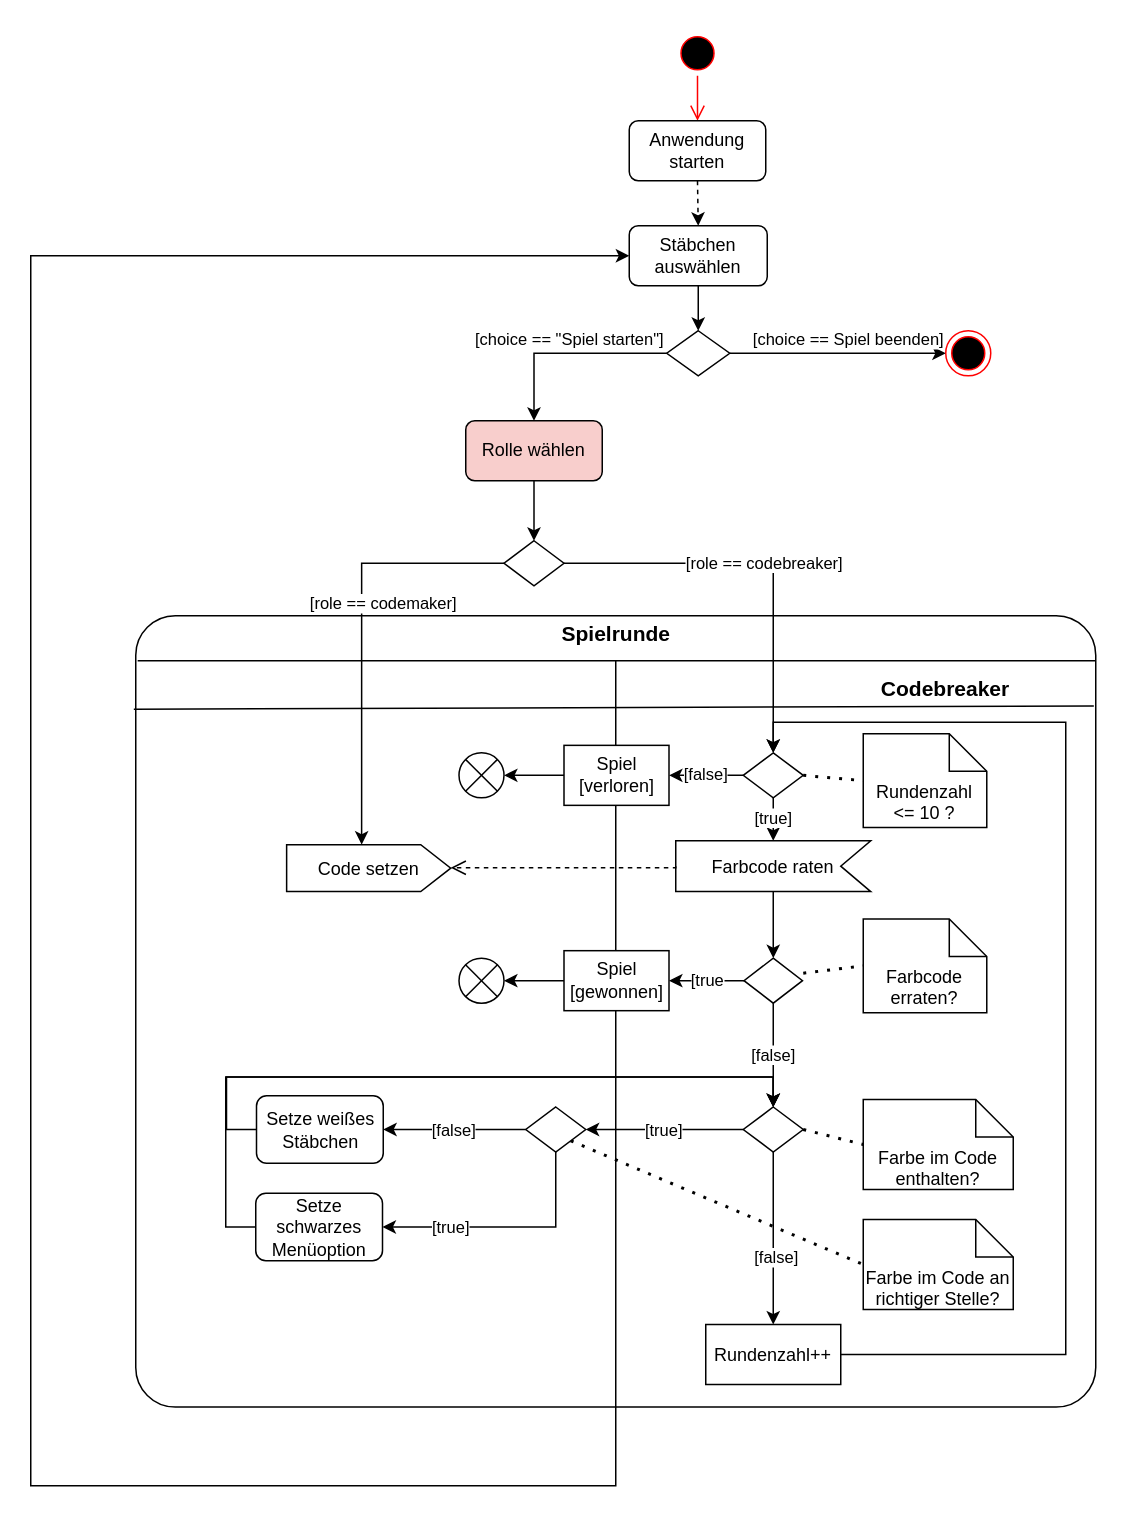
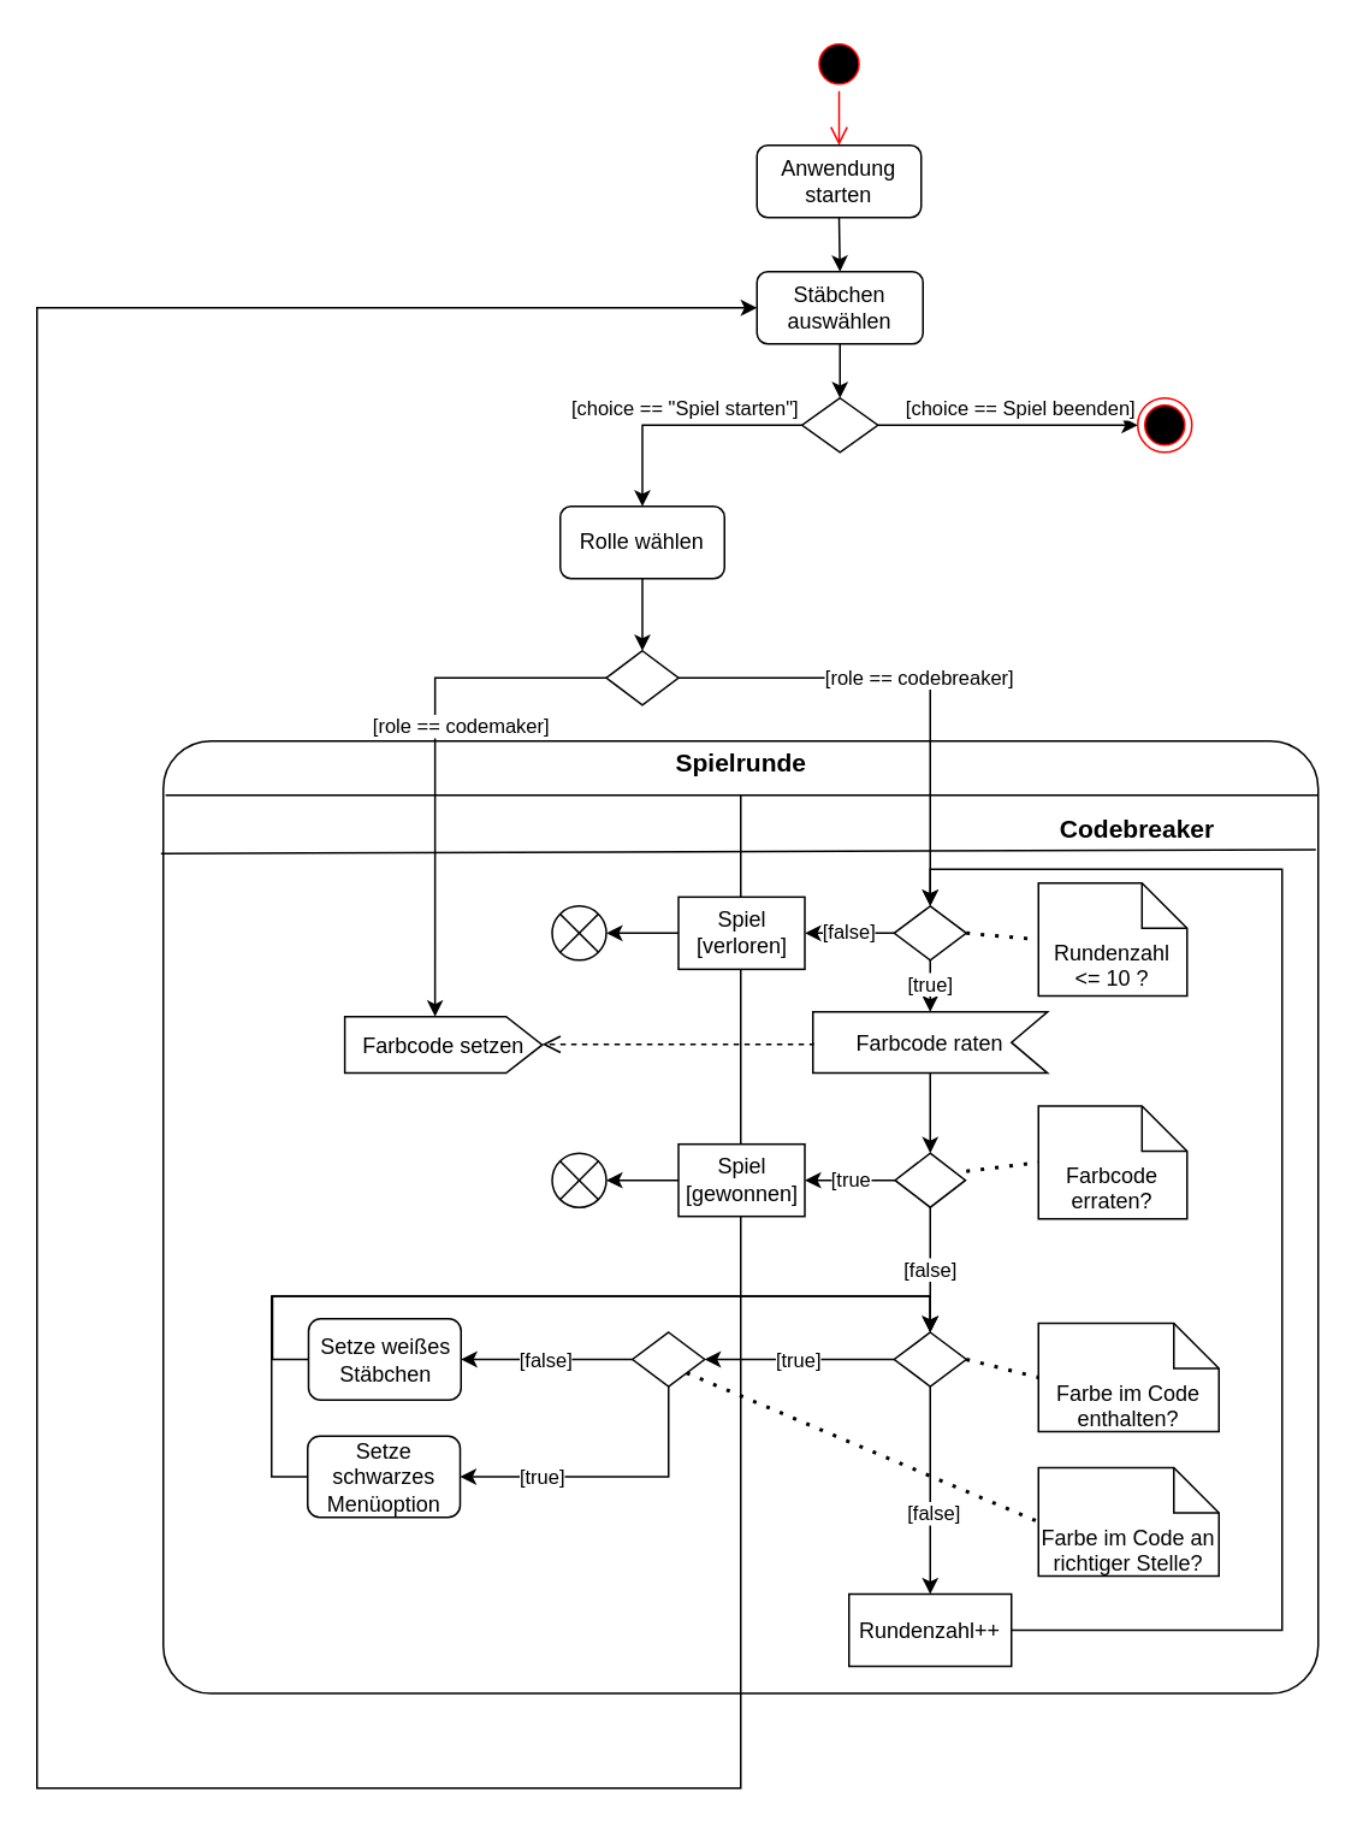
- <mxCell id="6" style="edgeStyle=orthogonalEdgeStyle;rounded=0;orthogonalLoop=1;jettySize=auto;html=1;exitX=0.5;exitY=1;exitDx=0;exitDy=0;entryX=0.5;entryY=0;entryDx=0;entryDy=0;dashed=1;" parent="1" source="7" target="21" edge="1"><mxGeometry relative="1" as="geometry" /></mxCell>
+ <mxCell id="6" style="edgeStyle=orthogonalEdgeStyle;rounded=0;orthogonalLoop=1;jettySize=auto;html=1;exitX=0.5;exitY=1;exitDx=0;exitDy=0;entryX=0.5;entryY=0;entryDx=0;entryDy=0;" parent="1" source="7" target="21" edge="1"><mxGeometry relative="1" as="geometry" /></mxCell>
- <mxCell id="15" value="&lt;div&gt;Rolle wählen&lt;/div&gt;" style="rounded=1;whiteSpace=wrap;html=1;fillColor=#f8cecc;" parent="1" vertex="1"><mxGeometry x="310" y="280" width="91" height="40" as="geometry" /></mxCell>
+ <mxCell id="15" value="&lt;div&gt;Rolle wählen&lt;/div&gt;" style="rounded=1;whiteSpace=wrap;html=1;" parent="1" vertex="1"><mxGeometry x="310" y="280" width="91" height="40" as="geometry" /></mxCell>
- <mxCell id="48" value="&lt;font style=&quot;font-size: 12px;&quot;&gt;Code setzen&lt;/font&gt;" style="html=1;shape=mxgraph.infographic.ribbonSimple;notch1=0;notch2=20;align=center;verticalAlign=middle;fontSize=14;fontStyle=0;fillColor=#FFFFFF;whiteSpace=wrap;container=0;" parent="1" vertex="1"><mxGeometry x="190.59" y="562.61" width="109.41" height="31.28" as="geometry" /></mxCell>
+ <mxCell id="48" value="&lt;font style=&quot;font-size: 12px;&quot;&gt;Farbcode setzen&lt;/font&gt;" style="html=1;shape=mxgraph.infographic.ribbonSimple;notch1=0;notch2=20;align=center;verticalAlign=middle;fontSize=14;fontStyle=0;fillColor=#FFFFFF;whiteSpace=wrap;container=0;" parent="1" vertex="1"><mxGeometry x="190.59" y="562.61" width="109.41" height="31.28" as="geometry" /></mxCell>
